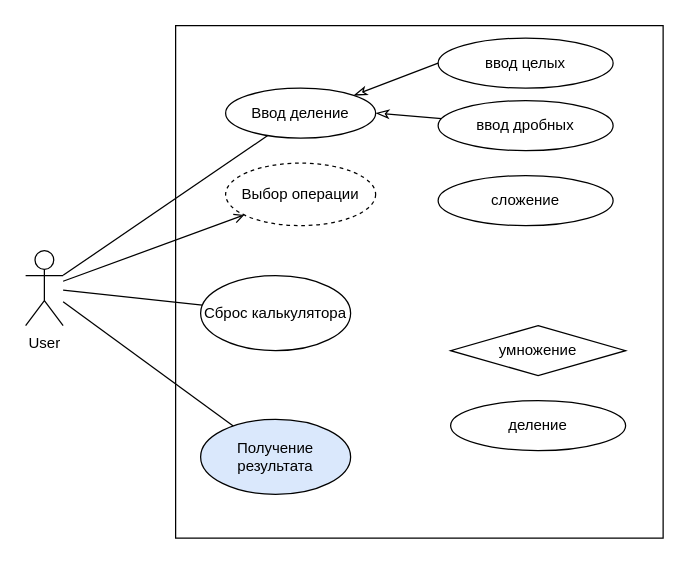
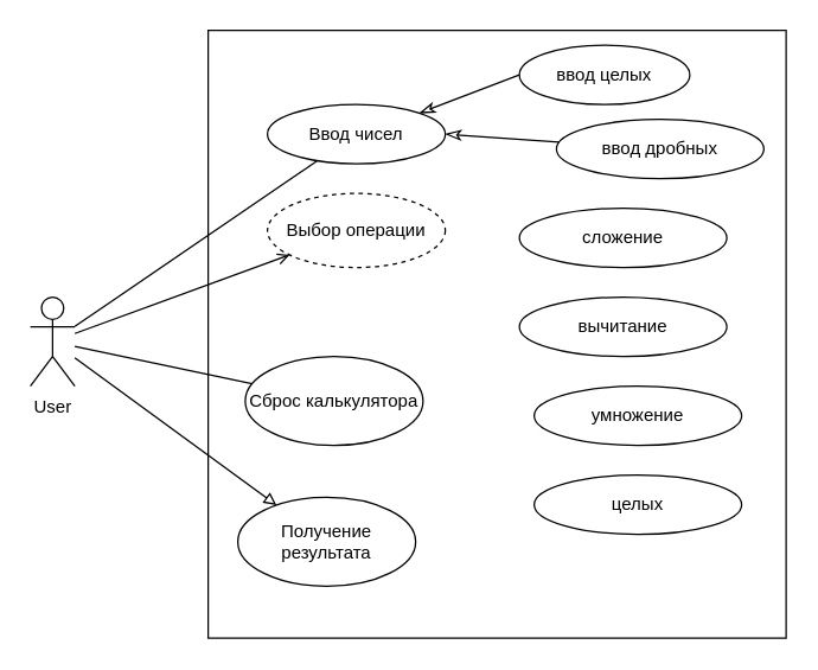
- <mxCell id="12" value="ввод целых" style="ellipse;whiteSpace=wrap;html=1;" vertex="1" parent="1"><mxGeometry x="350" y="30" width="140" height="40" as="geometry" /></mxCell>
+ <mxCell id="12" value="ввод целых" style="ellipse;whiteSpace=wrap;html=1;" vertex="1" parent="1"><mxGeometry x="350" y="30" width="115" height="40" as="geometry" /></mxCell>
- <mxCell id="5" value="Ввод деление" style="ellipse;whiteSpace=wrap;html=1;" parent="1" vertex="1"><mxGeometry x="180" y="70" width="120" height="40" as="geometry" /></mxCell>
+ <mxCell id="5" value="Ввод чисел" style="ellipse;whiteSpace=wrap;html=1;" parent="1" vertex="1"><mxGeometry x="180" y="70" width="120" height="40" as="geometry" /></mxCell>
- <mxCell id="14" value="ввод дробных" style="ellipse;whiteSpace=wrap;html=1;" vertex="1" parent="1"><mxGeometry x="350" y="80" width="140" height="40" as="geometry" /></mxCell>
+ <mxCell id="14" value="ввод дробных" style="ellipse;whiteSpace=wrap;html=1;" vertex="1" parent="1"><mxGeometry x="375" y="80" width="140" height="40" as="geometry" /></mxCell>
+ <mxCell id="16" value="вычитание" style="ellipse;whiteSpace=wrap;html=1;" vertex="1" parent="1"><mxGeometry x="350" y="200" width="140" height="40" as="geometry" /></mxCell>
- <mxCell id="8" value="Сброс калькулятора" style="ellipse;whiteSpace=wrap;html=1;" parent="1" vertex="1"><mxGeometry x="160" y="220" width="120" height="60" as="geometry" /></mxCell>
+ <mxCell id="8" value="Сброс калькулятора" style="ellipse;whiteSpace=wrap;html=1;" parent="1" vertex="1"><mxGeometry x="165" y="240" width="120" height="60" as="geometry" /></mxCell>
- <mxCell id="15" value="умножение" style="rhombus;whiteSpace=wrap;html=1;" vertex="1" parent="1"><mxGeometry x="360" y="260" width="140" height="40" as="geometry" /></mxCell>
+ <mxCell id="15" value="умножение" style="ellipse;whiteSpace=wrap;html=1;" vertex="1" parent="1"><mxGeometry x="360" y="260" width="140" height="40" as="geometry" /></mxCell>
- <mxCell id="11" style="edgeStyle=none;html=1;endArrow=none;endFill=0;" parent="1" source="4" target="7" edge="1"><mxGeometry relative="1" as="geometry" /></mxCell>
+ <mxCell id="11" style="edgeStyle=none;html=1;endArrow=block;endFill=0;" parent="1" source="4" target="7" edge="1"><mxGeometry relative="1" as="geometry" /></mxCell>
- <mxCell id="17" value="деление" style="ellipse;whiteSpace=wrap;html=1;" vertex="1" parent="1"><mxGeometry x="360" y="320" width="140" height="40" as="geometry" /></mxCell>
+ <mxCell id="17" value="целых" style="ellipse;whiteSpace=wrap;html=1;" vertex="1" parent="1"><mxGeometry x="360" y="320" width="140" height="40" as="geometry" /></mxCell>
- <mxCell id="7" value="Получение результата" style="ellipse;whiteSpace=wrap;html=1;fillColor=#dae8fc;" parent="1" vertex="1"><mxGeometry x="160" y="335" width="120" height="60" as="geometry" /></mxCell>
+ <mxCell id="7" value="Получение результата" style="ellipse;whiteSpace=wrap;html=1;" parent="1" vertex="1"><mxGeometry x="160" y="335" width="120" height="60" as="geometry" /></mxCell>
